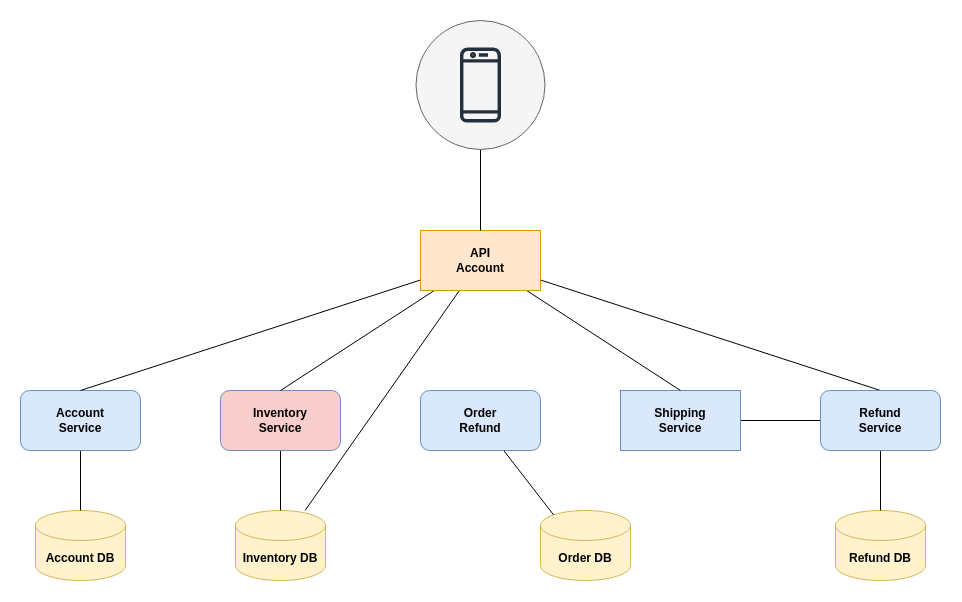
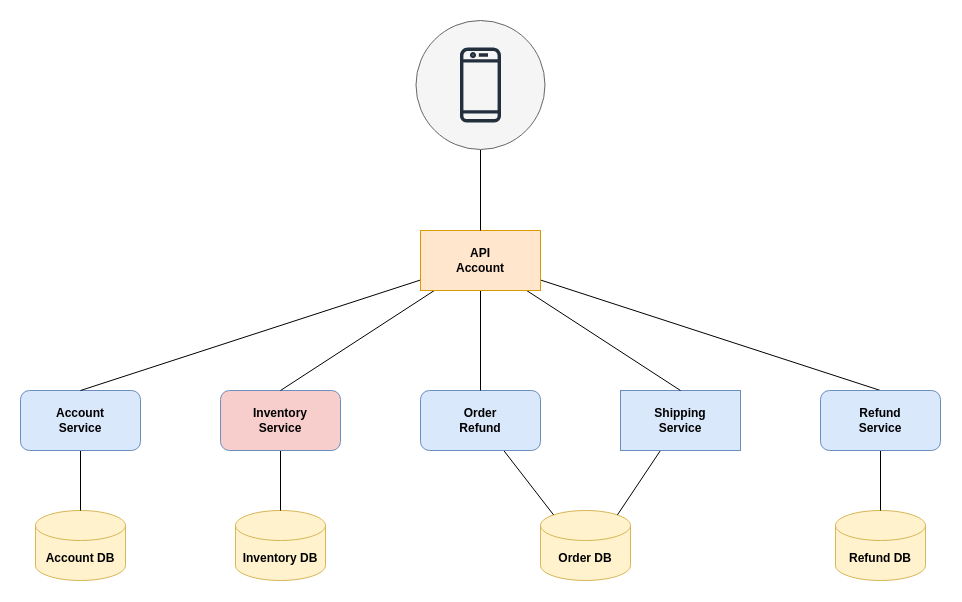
- <mxCell id="14" style="edgeStyle=none;rounded=0;orthogonalLoop=1;jettySize=auto;html=1;endArrow=none;endFill=0;" edge="1" parent="1" source="18" target="5"><mxGeometry relative="1" as="geometry" /></mxCell>
+ <mxCell id="14" style="edgeStyle=none;rounded=0;orthogonalLoop=1;jettySize=auto;html=1;endArrow=none;endFill=0;" edge="1" parent="1" source="18" target="10"><mxGeometry relative="1" as="geometry" /></mxCell>
- <mxCell id="11" style="edgeStyle=none;rounded=0;orthogonalLoop=1;jettySize=auto;html=1;endArrow=none;endFill=0;" edge="1" parent="1" source="12" target="21"><mxGeometry relative="1" as="geometry" /></mxCell>
+ <mxCell id="11" style="edgeStyle=none;rounded=0;orthogonalLoop=1;jettySize=auto;html=1;entryX=0.855;entryY=0;entryDx=0;entryDy=4.35;entryPerimeter=0;endArrow=none;endFill=0;" edge="1" parent="1" source="12" target="8"><mxGeometry relative="1" as="geometry" /></mxCell>
